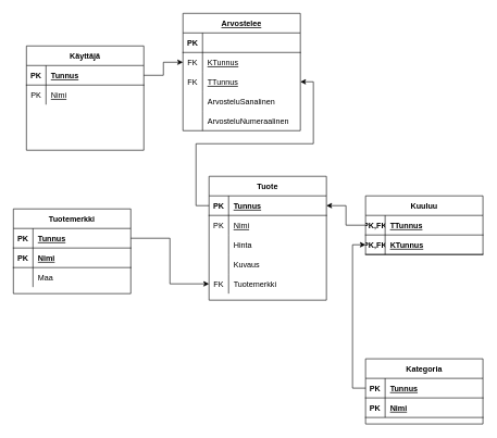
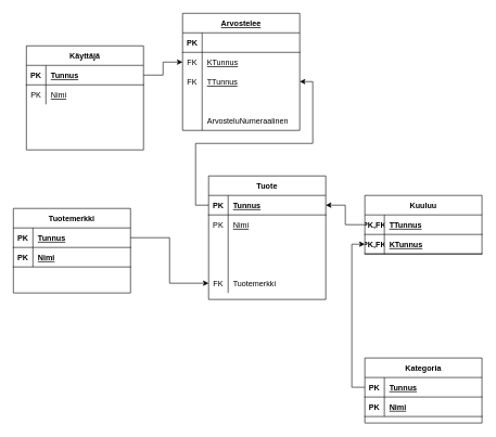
- <mxCell id="24" value="ArvosteluSanalinen" style="shape=partialRectangle;connectable=0;fillColor=none;top=0;left=0;bottom=0;right=0;align=left;spacingLeft=6;overflow=hidden;" vertex="1" parent="22"><mxGeometry x="30" width="150" height="30" as="geometry" /></mxCell>
- <mxCell id="38" value="Hinta" style="shape=partialRectangle;connectable=0;fillColor=none;top=0;left=0;bottom=0;right=0;align=left;spacingLeft=6;overflow=hidden;" vertex="1" parent="36"><mxGeometry x="30" width="150" height="30" as="geometry" /></mxCell>
- <mxCell id="41" value="Kuvaus" style="shape=partialRectangle;connectable=0;fillColor=none;top=0;left=0;bottom=0;right=0;align=left;spacingLeft=6;overflow=hidden;" vertex="1" parent="39"><mxGeometry x="30" width="150" height="30" as="geometry" /></mxCell>
- <mxCell id="55" value="Maa" style="shape=partialRectangle;connectable=0;fillColor=none;top=0;left=0;bottom=0;right=0;align=left;spacingLeft=6;overflow=hidden;" vertex="1" parent="53"><mxGeometry x="30" width="150" height="30" as="geometry" /></mxCell>
